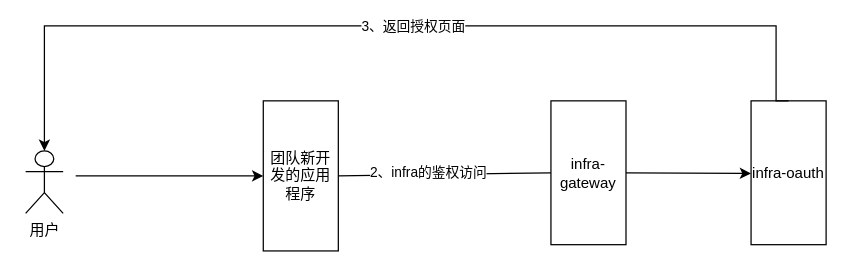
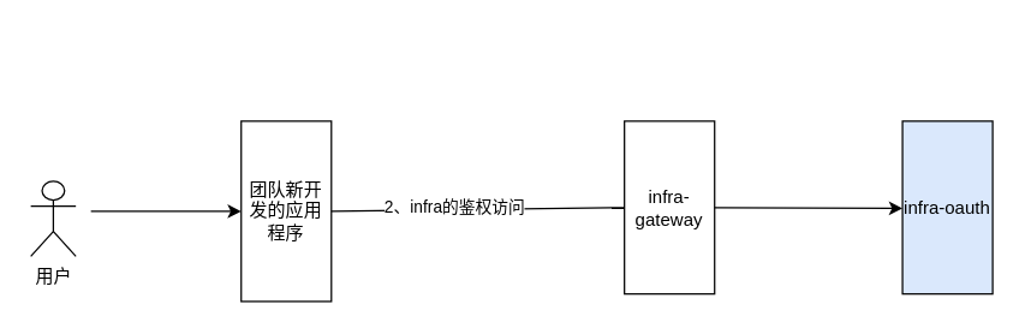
- <mxCell id="10" style="edgeStyle=orthogonalEdgeStyle;rounded=0;orthogonalLoop=1;jettySize=auto;html=1;exitX=0.5;exitY=0;exitDx=0;exitDy=0;entryX=0.5;entryY=0;entryDx=0;entryDy=0;entryPerimeter=0;" edge="1" parent="1" source="9" target="2"><mxGeometry relative="1" as="geometry"><Array as="points"><mxPoint x="620" y="20" /><mxPoint x="35" y="20" /></Array></mxGeometry></mxCell>
- <mxCell id="11" value="3、返回授权页面" style="edgeLabel;html=1;align=center;verticalAlign=middle;resizable=0;points=[];" vertex="1" connectable="0" parent="10"><mxGeometry x="-0.045" relative="1" as="geometry"><mxPoint as="offset" /></mxGeometry></mxCell>
- <mxCell id="5" value="infra-gateway" style="rounded=0;whiteSpace=wrap;html=1;" vertex="1" parent="1"><mxGeometry x="440" y="80" width="60" height="115" as="geometry" /></mxCell>
+ <mxCell id="5" value="infra-gateway" style="rounded=0;whiteSpace=wrap;html=1;" vertex="1" parent="1"><mxGeometry x="415" y="80" width="60" height="115" as="geometry" /></mxCell>
- <mxCell id="9" value="infra-oauth" style="rounded=0;whiteSpace=wrap;html=1;" vertex="1" parent="1"><mxGeometry x="600" y="80" width="60" height="115" as="geometry" /></mxCell>
+ <mxCell id="9" value="infra-oauth" style="rounded=0;whiteSpace=wrap;html=1;fillColor=#dae8fc;" vertex="1" parent="1"><mxGeometry x="600" y="80" width="60" height="115" as="geometry" /></mxCell>
- <mxCell id="3" value="团队新开发的应用程序" style="rounded=0;whiteSpace=wrap;html=1;" vertex="1" parent="1"><mxGeometry x="210" y="80" width="60" height="120" as="geometry" /></mxCell>
+ <mxCell id="3" value="团队新开发的应用程序" style="rounded=0;whiteSpace=wrap;html=1;" vertex="1" parent="1"><mxGeometry x="160" y="80" width="60" height="120" as="geometry" /></mxCell>
